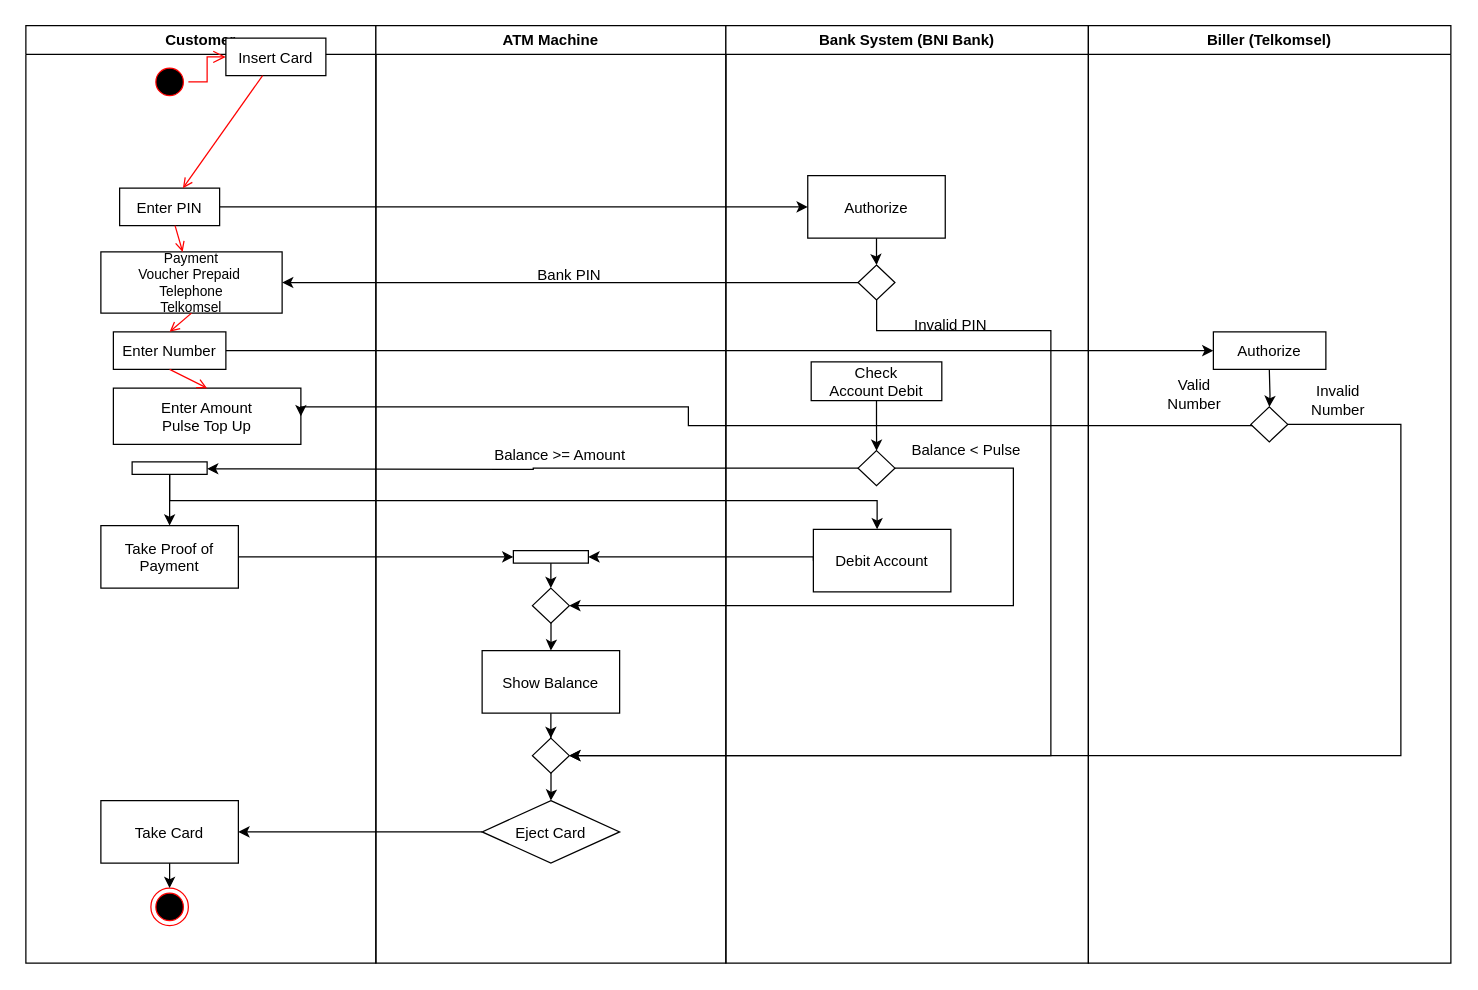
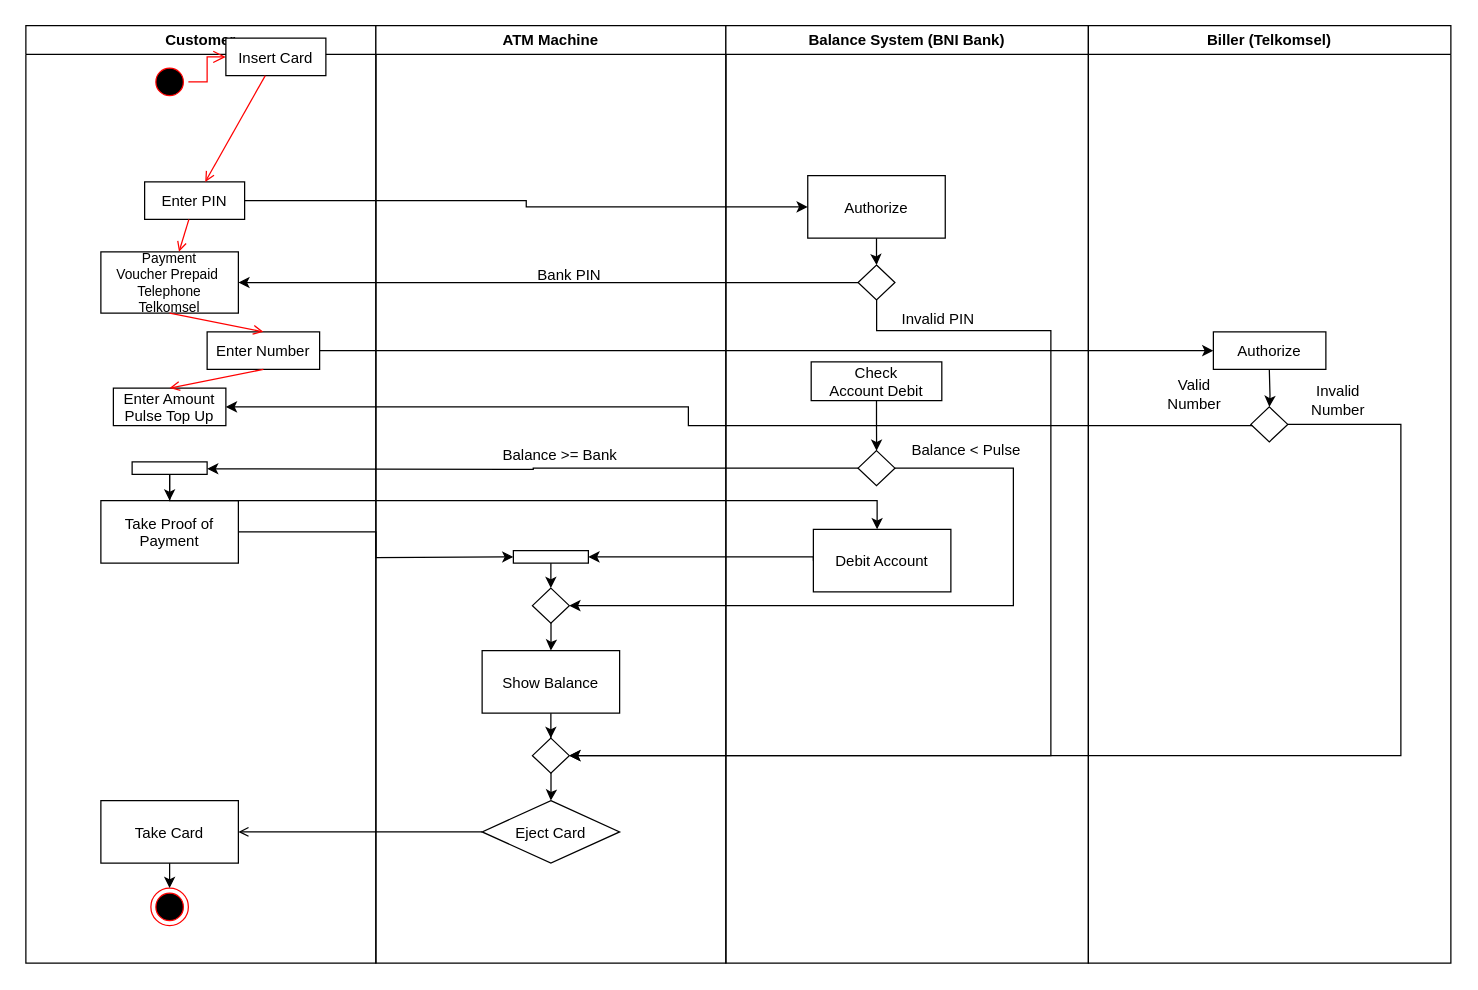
- <mxCell id="26" value="Bank System (BNI Bank)" style="swimlane;whiteSpace=wrap" vertex="1" parent="1"><mxGeometry x="580" width="290" height="750" as="geometry" y="20" /></mxCell>
+ <mxCell id="26" value="Balance System (BNI Bank)" style="swimlane;whiteSpace=wrap" vertex="1" parent="1"><mxGeometry x="580" width="290" height="750" as="geometry" y="20" /></mxCell>
- <mxCell id="6" value="Enter PIN" style="" vertex="1" parent="2"><mxGeometry x="75" y="130" width="80" height="30" as="geometry" /></mxCell>
+ <mxCell id="6" value="Enter PIN" style="" vertex="1" parent="2"><mxGeometry x="95" y="125" width="80" height="30" as="geometry" /></mxCell>
- <mxCell id="8" value="Payment&#10;Voucher Prepaid &#10;Telephone &#10;Telkomsel" style="fontSize=11;" vertex="1" parent="2"><mxGeometry x="60" y="181" width="145" height="49" as="geometry" /></mxCell>
+ <mxCell id="8" value="Payment&#10;Voucher Prepaid &#10;Telephone &#10;Telkomsel" style="fontSize=11;" vertex="1" parent="2"><mxGeometry x="60" y="181" width="110" height="49" as="geometry" /></mxCell>
- <mxCell id="29" value="Invalid PIN" style="text;html=1;strokeColor=none;fillColor=none;align=center;verticalAlign=middle;whiteSpace=wrap;rounded=0;" vertex="1" parent="26"><mxGeometry x="145.25" y="230" width="69.5" height="20" as="geometry" /></mxCell>
+ <mxCell id="29" value="Invalid PIN" style="text;html=1;strokeColor=none;fillColor=none;align=center;verticalAlign=middle;whiteSpace=wrap;rounded=0;" vertex="1" parent="26"><mxGeometry x="135.25" y="225" width="69.5" height="20" as="geometry" /></mxCell>
- <mxCell id="48" value="Enter Number" style="" vertex="1" parent="1"><mxGeometry x="90" y="265" width="90" height="30" as="geometry" /></mxCell>
+ <mxCell id="48" value="Enter Number" style="" vertex="1" parent="1"><mxGeometry x="165" y="265" width="90" height="30" as="geometry" /></mxCell>
- <mxCell id="57" value="Enter Amount&#10;Pulse Top Up" style="" vertex="1" parent="1"><mxGeometry x="90" y="310" width="150" height="45" as="geometry" /></mxCell>
+ <mxCell id="57" value="Enter Amount&#10;Pulse Top Up" style="" vertex="1" parent="1"><mxGeometry x="90" y="310" width="90" height="30" as="geometry" /></mxCell>
- <mxCell id="18" value="Balance &amp;gt;= Amount" style="text;html=1;strokeColor=none;fillColor=none;align=center;verticalAlign=middle;whiteSpace=wrap;rounded=0;" vertex="1" parent="16"><mxGeometry x="90" y="334" width="114.5" height="20" as="geometry" /></mxCell>
+ <mxCell id="18" value="Balance &amp;gt;= Bank" style="text;html=1;strokeColor=none;fillColor=none;align=center;verticalAlign=middle;whiteSpace=wrap;rounded=0;" vertex="1" parent="16"><mxGeometry x="90" y="334" width="114.5" height="20" as="geometry" /></mxCell>
- <mxCell id="12" value="Take Proof of&#10;Payment" style="" vertex="1" parent="2"><mxGeometry x="60" y="400" width="110" height="50" as="geometry" /></mxCell>
+ <mxCell id="12" value="Take Proof of&#10;Payment" style="" vertex="1" parent="2"><mxGeometry x="60" y="380" width="110" height="50" as="geometry" /></mxCell>
- <mxCell id="43" value="" style="edgeStyle=orthogonalEdgeStyle;rounded=0;orthogonalLoop=1;jettySize=auto;html=1;" edge="1" parent="1" source="44" target="14"><mxGeometry relative="1" as="geometry" /></mxCell>
+ <mxCell id="43" value="" style="edgeStyle=orthogonalEdgeStyle;rounded=0;orthogonalLoop=1;jettySize=auto;html=1;endArrow=open;" edge="1" parent="1" source="44" target="14"><mxGeometry relative="1" as="geometry" /></mxCell>
